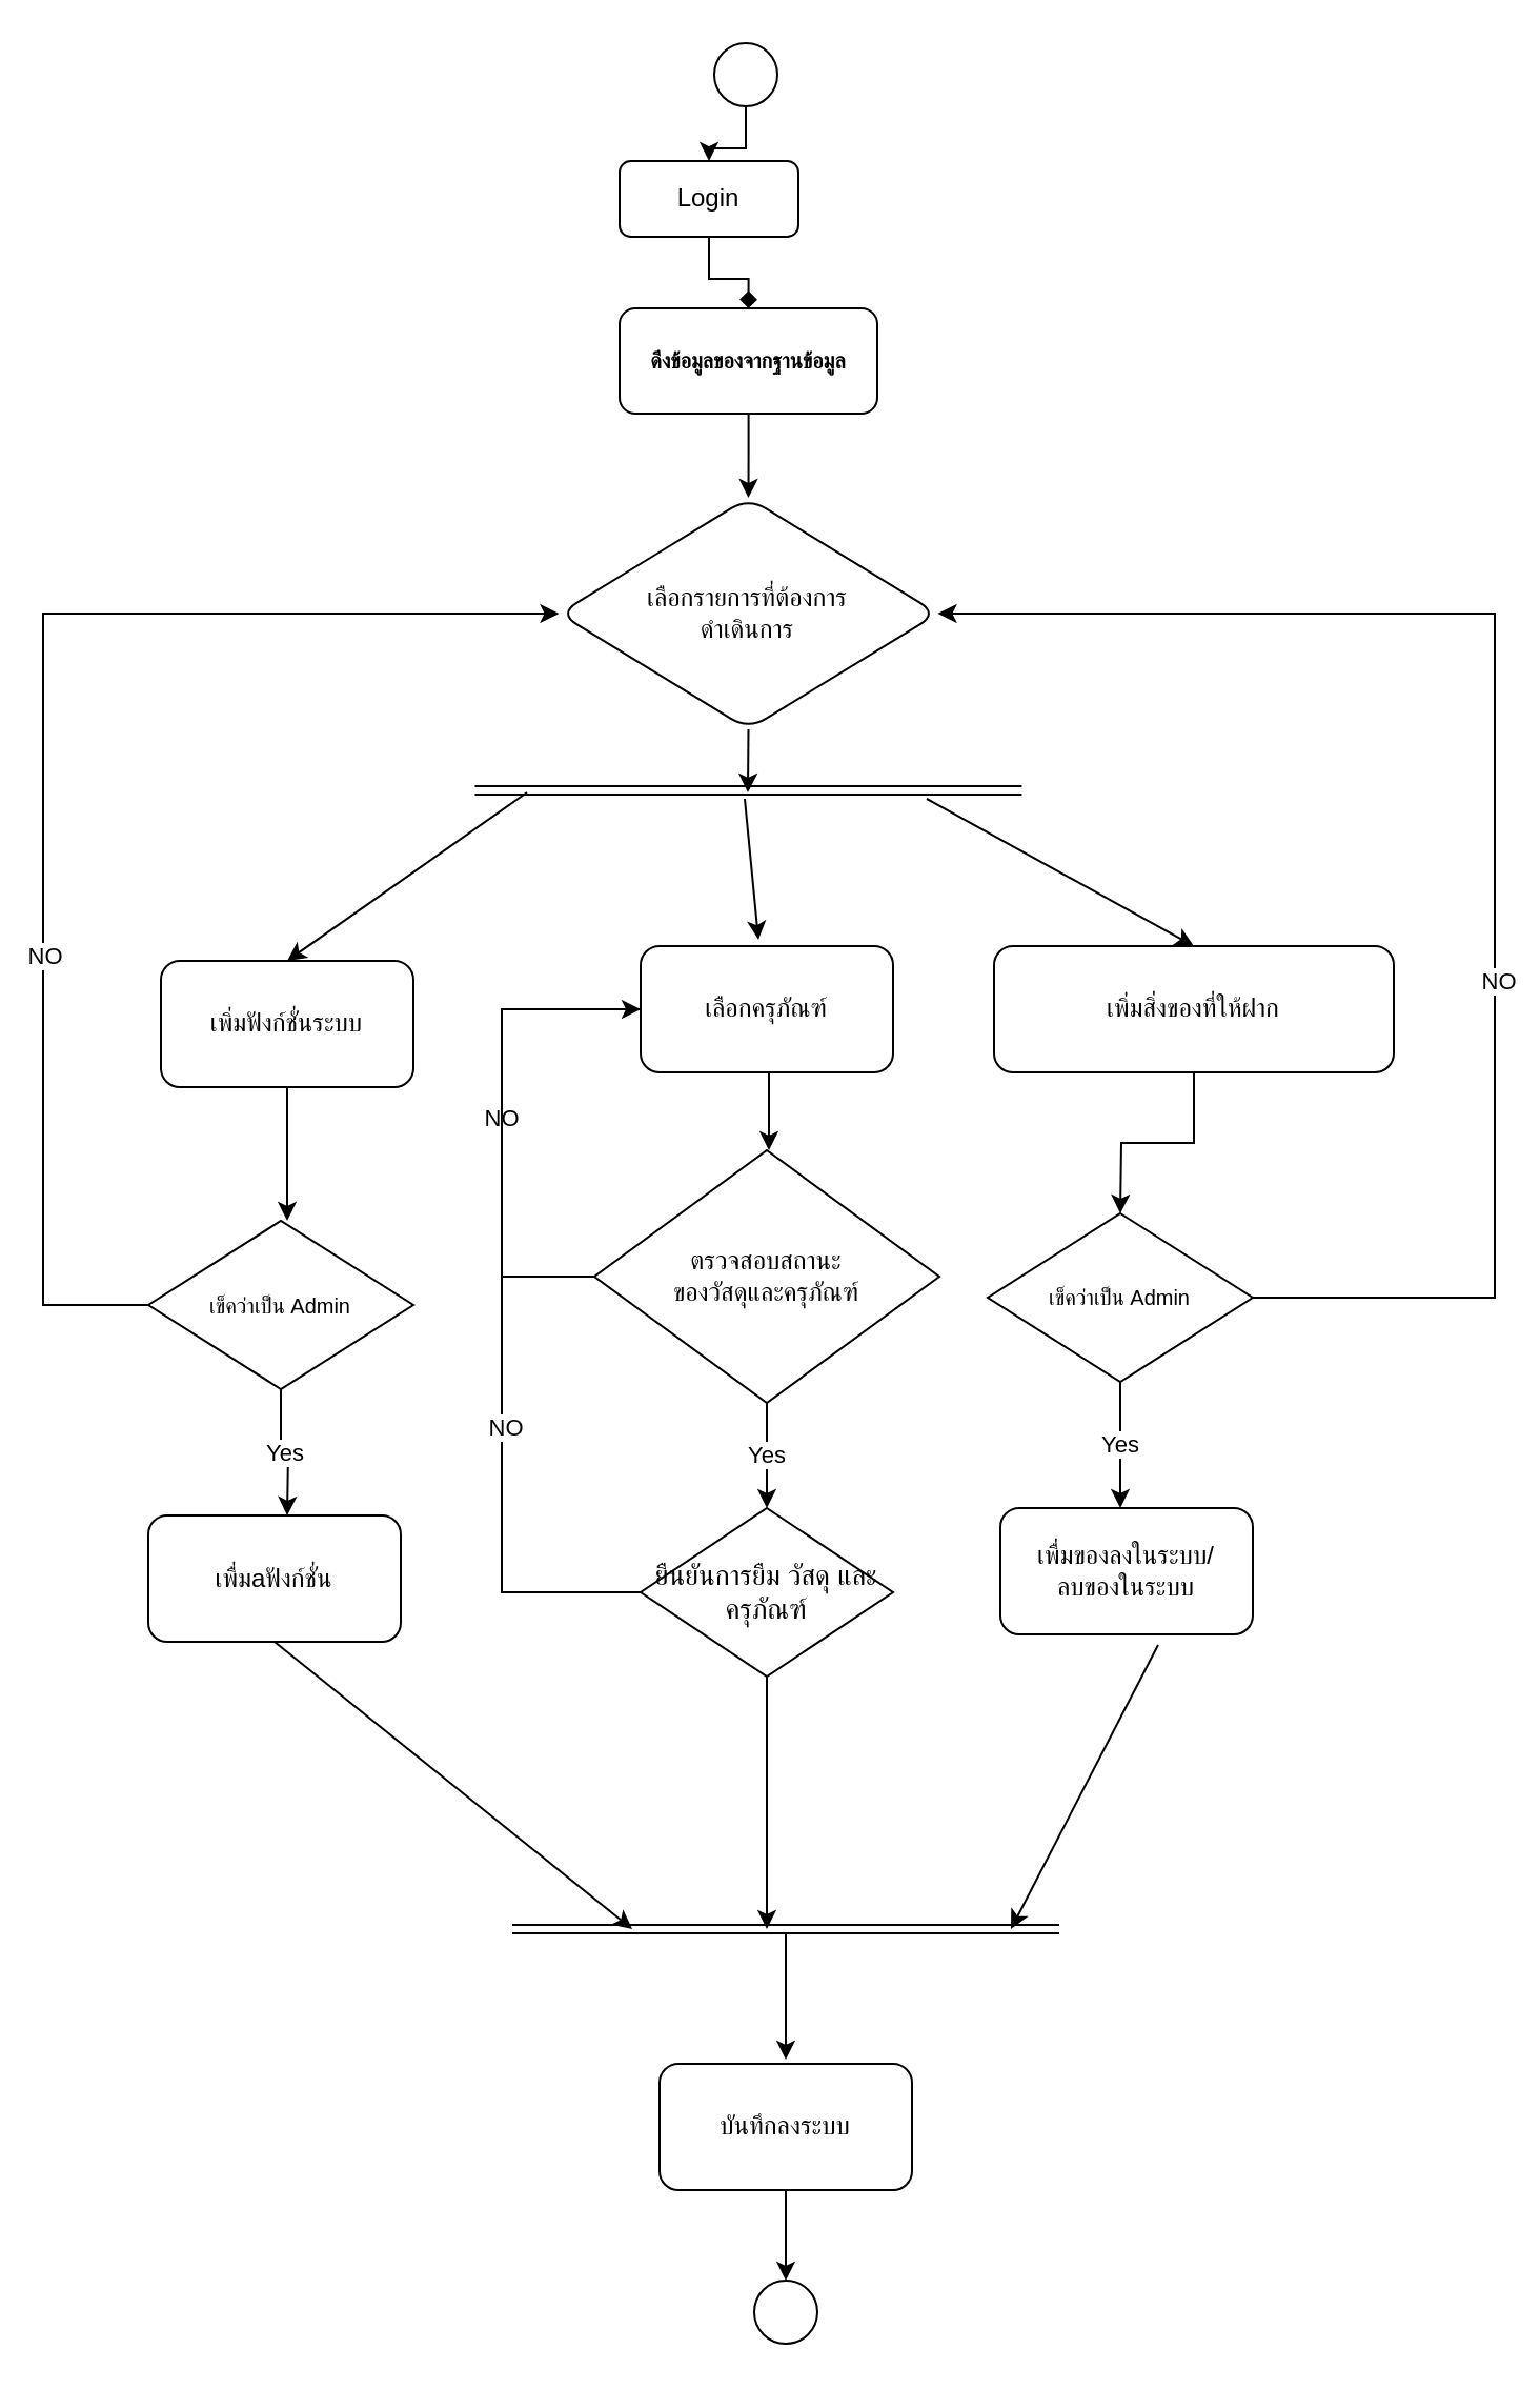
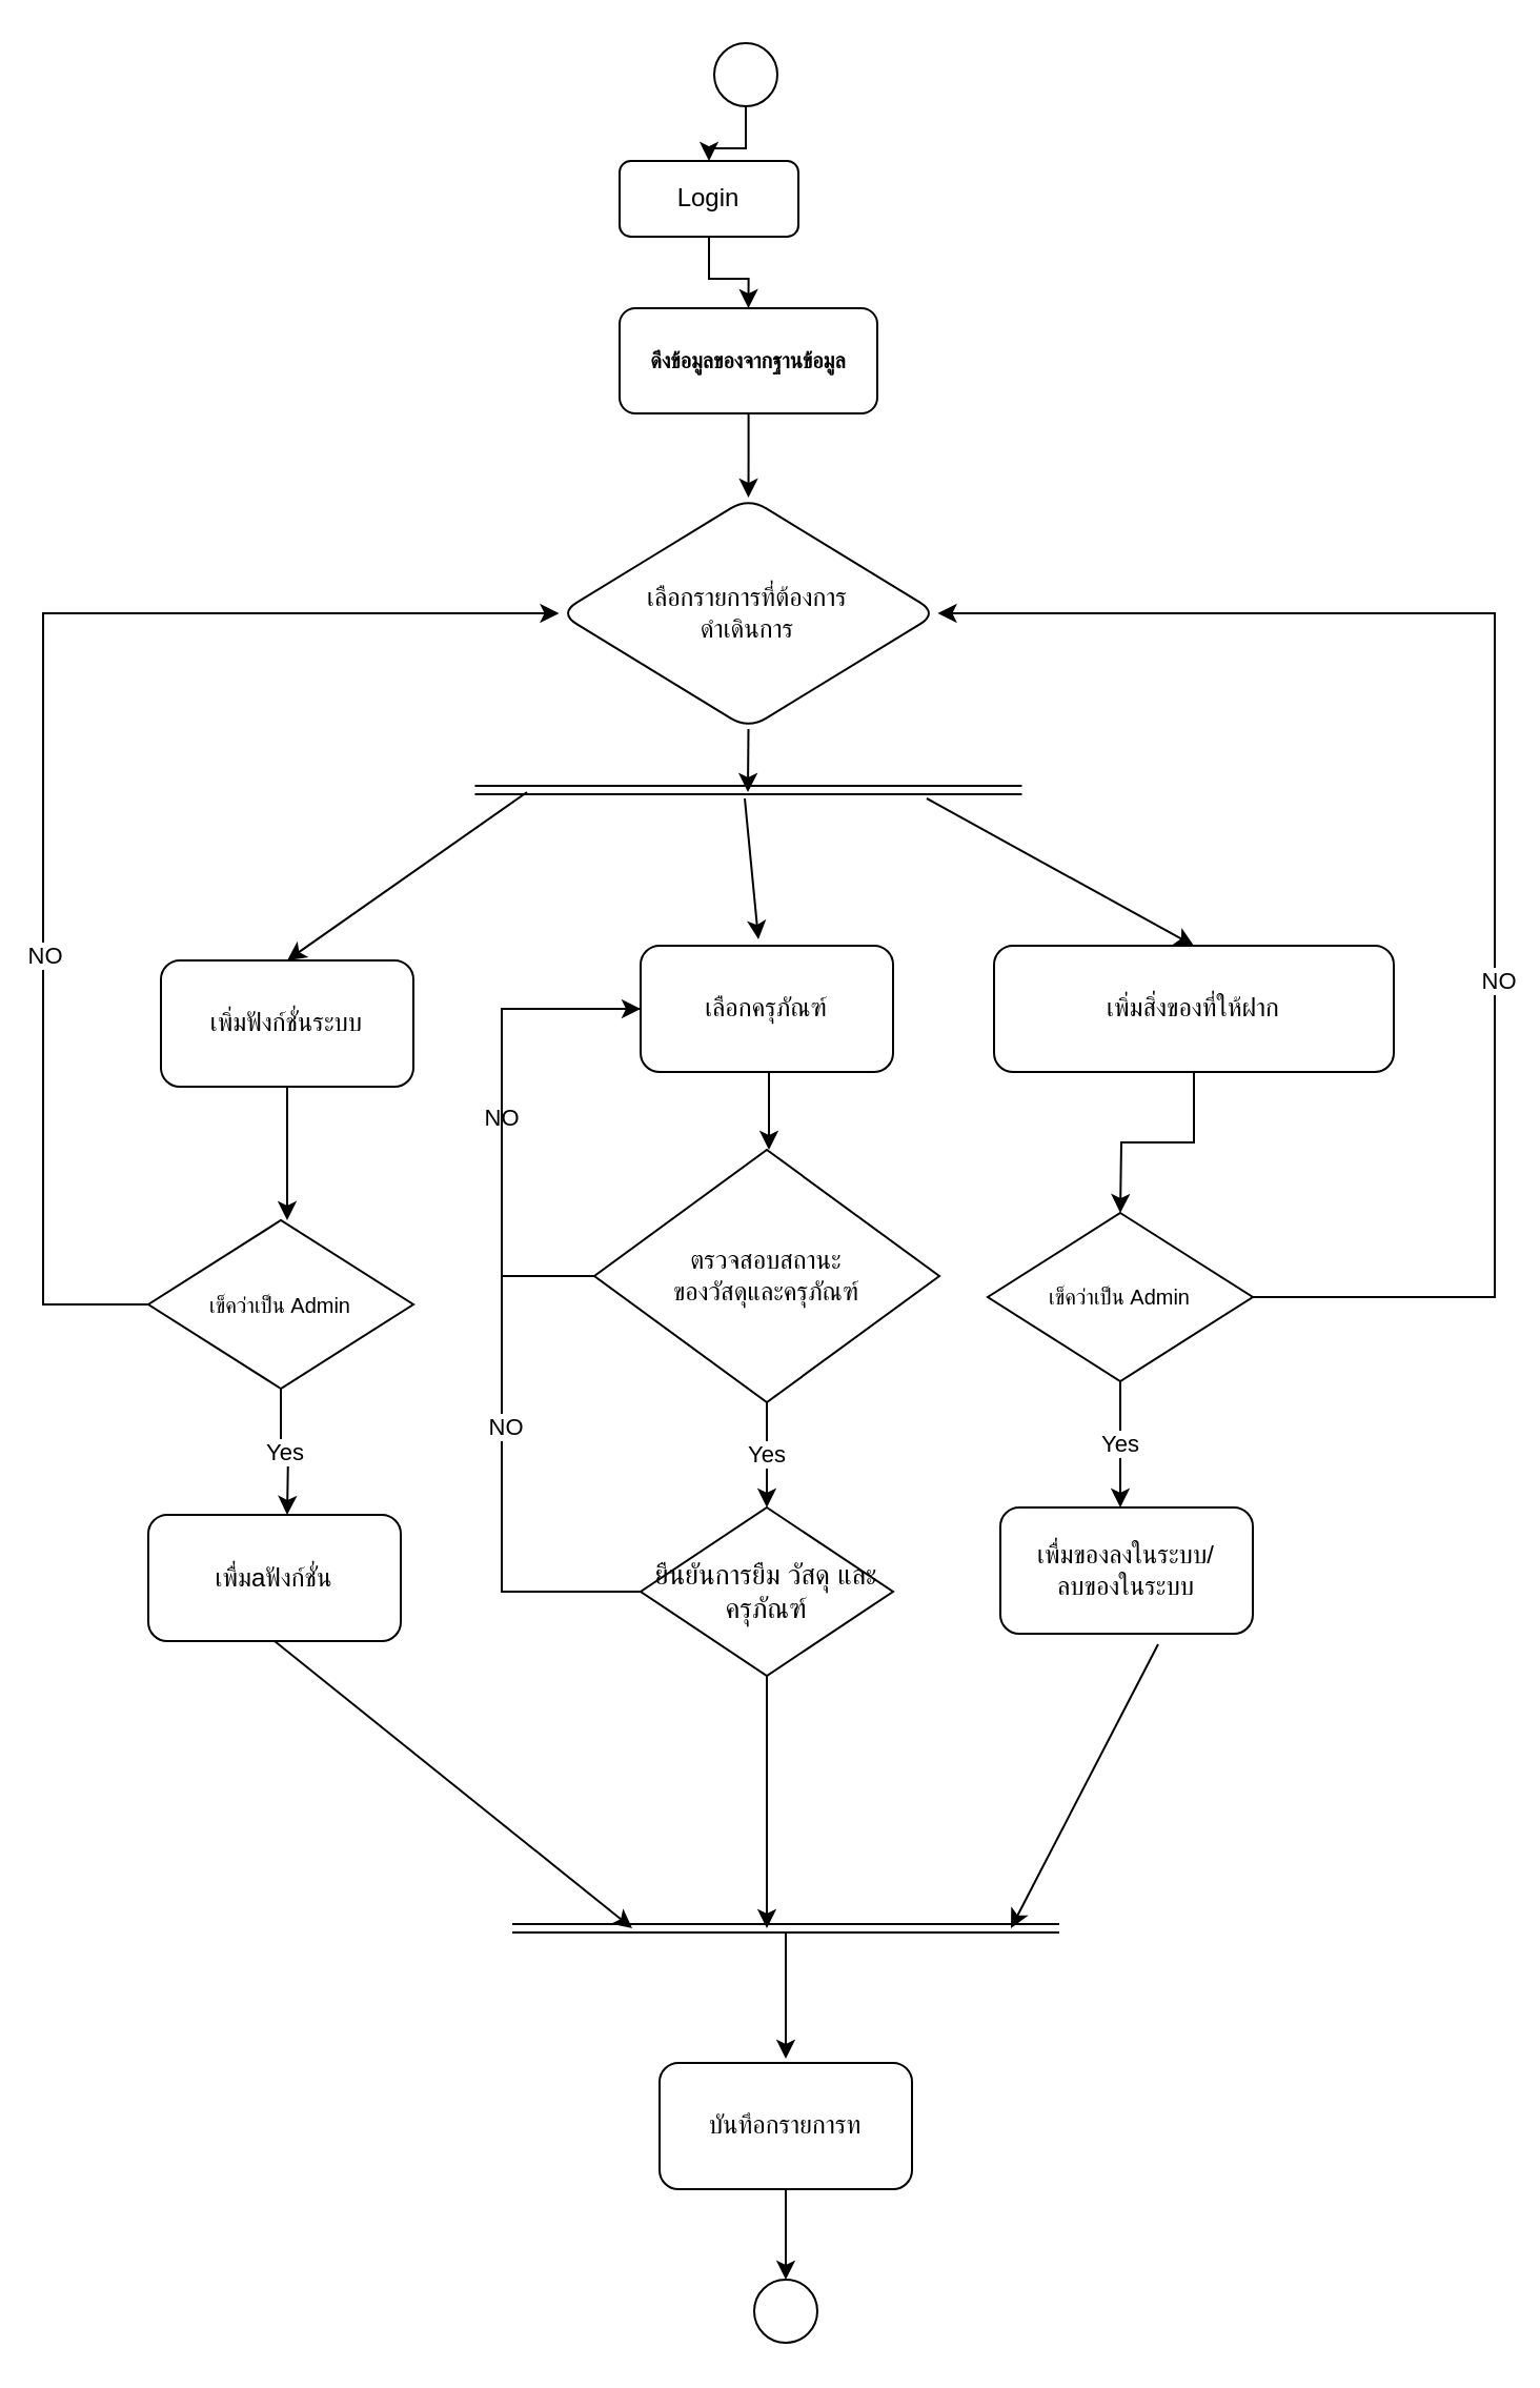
- <mxCell id="4" style="edgeStyle=orthogonalEdgeStyle;rounded=0;orthogonalLoop=1;jettySize=auto;html=1;entryX=0.5;entryY=0;entryDx=0;entryDy=0;endArrow=diamond;" parent="1" source="5" target="7" edge="1"><mxGeometry relative="1" as="geometry" /></mxCell>
+ <mxCell id="4" style="edgeStyle=orthogonalEdgeStyle;rounded=0;orthogonalLoop=1;jettySize=auto;html=1;entryX=0.5;entryY=0;entryDx=0;entryDy=0;" parent="1" source="5" target="7" edge="1"><mxGeometry relative="1" as="geometry" /></mxCell>
- <mxCell id="18" value="บันทึกลงระบบ" style="rounded=1;whiteSpace=wrap;html=1;" parent="1" vertex="1"><mxGeometry x="313" y="980" width="120" height="60" as="geometry" /></mxCell>
+ <mxCell id="18" value="บันทึอกรายการท" style="rounded=1;whiteSpace=wrap;html=1;" parent="1" vertex="1"><mxGeometry x="313" y="980" width="120" height="60" as="geometry" /></mxCell>
